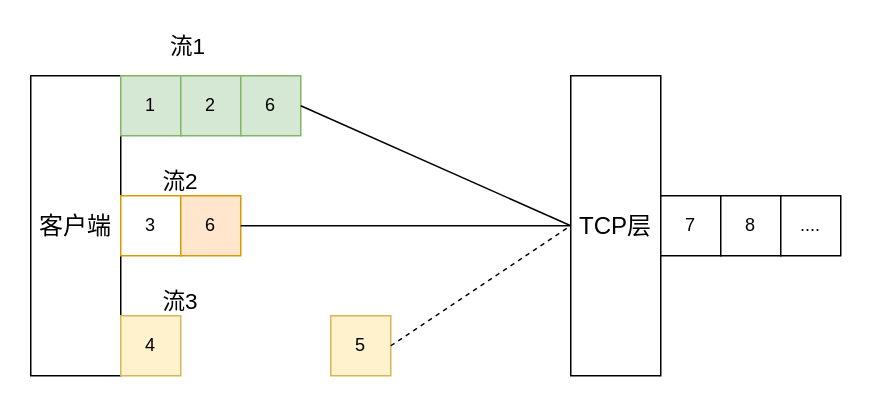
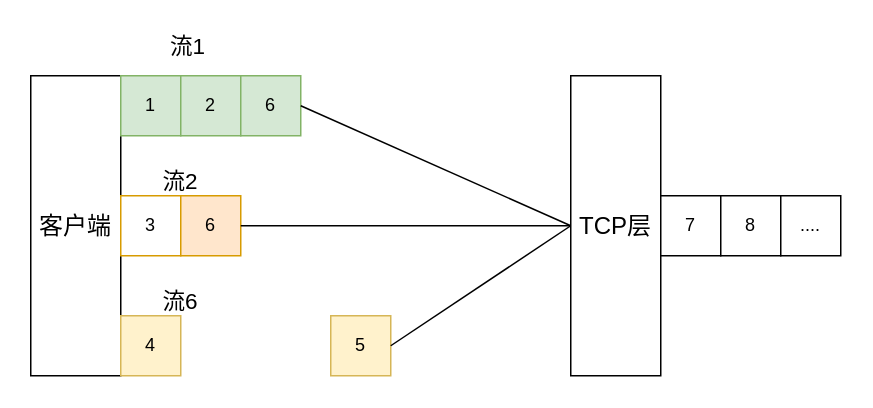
- <mxCell id="16" value="" style="endArrow=none;html=1;exitX=1;exitY=0.5;exitDx=0;exitDy=0;entryX=0;entryY=0.5;entryDx=0;entryDy=0;dashed=1;" edge="1" parent="1" source="9" target="3"><mxGeometry width="50" height="50" relative="1" as="geometry"><mxPoint x="170" y="160" as="sourcePoint" /><mxPoint x="270" y="160" as="targetPoint" /></mxGeometry></mxCell>
+ <mxCell id="16" value="" style="endArrow=none;html=1;exitX=1;exitY=0.5;exitDx=0;exitDy=0;entryX=0;entryY=0.5;entryDx=0;entryDy=0;" edge="1" parent="1" source="9" target="3"><mxGeometry width="50" height="50" relative="1" as="geometry"><mxPoint x="170" y="160" as="sourcePoint" /><mxPoint x="270" y="160" as="targetPoint" /></mxGeometry></mxCell>
- <mxCell id="19" value="&lt;font style=&quot;font-size: 15px&quot;&gt;流3&lt;/font&gt;" style="text;html=1;strokeColor=none;fillColor=none;align=center;verticalAlign=middle;whiteSpace=wrap;rounded=0;" vertex="1" parent="1"><mxGeometry x="100" y="190" width="40" height="20" as="geometry" /></mxCell>
+ <mxCell id="19" value="&lt;font style=&quot;font-size: 15px&quot;&gt;流6&lt;/font&gt;" style="text;html=1;strokeColor=none;fillColor=none;align=center;verticalAlign=middle;whiteSpace=wrap;rounded=0;" vertex="1" parent="1"><mxGeometry x="100" y="190" width="40" height="20" as="geometry" /></mxCell>
